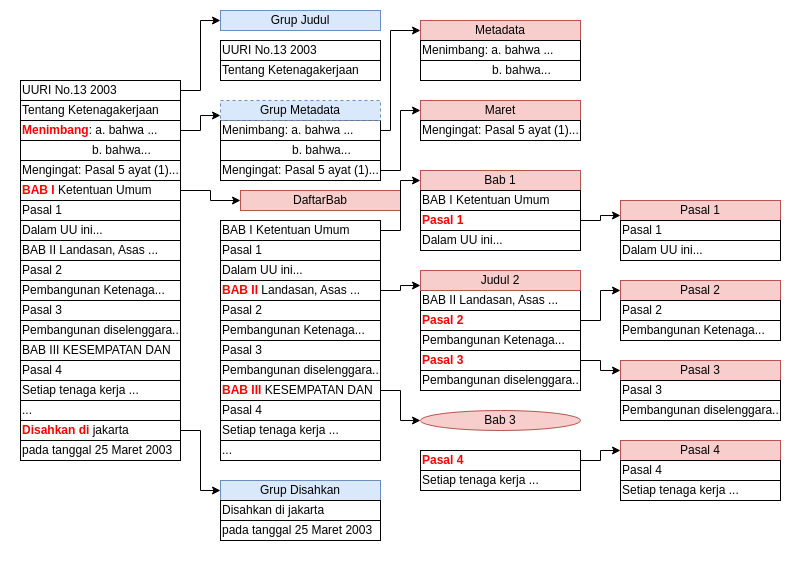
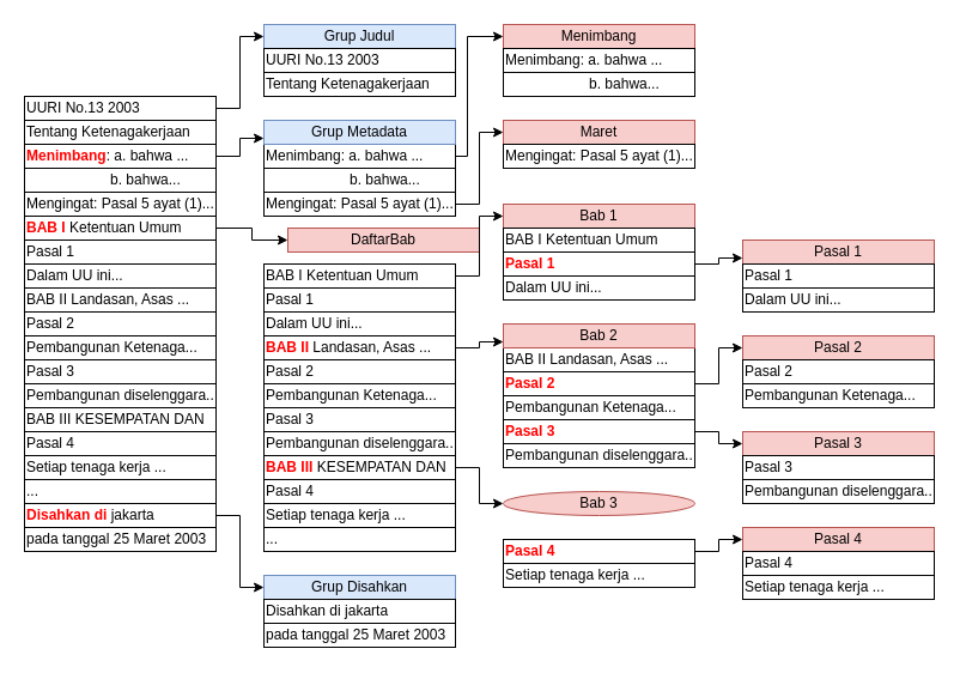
- <mxCell id="2" value="Grup Judul" style="rounded=0;whiteSpace=wrap;html=1;fillColor=#dae8fc;strokeColor=#6c8ebf;align=center;" parent="1" vertex="1"><mxGeometry x="220" y="10" width="160" height="20" as="geometry" /></mxCell>
+ <mxCell id="2" value="Grup Judul" style="rounded=0;whiteSpace=wrap;html=1;fillColor=#dae8fc;strokeColor=#6c8ebf;align=center;" parent="1" vertex="1"><mxGeometry x="220" y="20" width="160" height="20" as="geometry" /></mxCell>
- <mxCell id="82" value="Metadata" style="rounded=0;whiteSpace=wrap;html=1;fillColor=#f8cecc;strokeColor=#b85450;align=center;" parent="1" vertex="1"><mxGeometry x="420" y="20" width="160" height="20" as="geometry" /></mxCell>
+ <mxCell id="82" value="Menimbang" style="rounded=0;whiteSpace=wrap;html=1;fillColor=#f8cecc;strokeColor=#b85450;align=center;" parent="1" vertex="1"><mxGeometry x="420" y="20" width="160" height="20" as="geometry" /></mxCell>
- <mxCell id="30" value="Grup Metadata" style="rounded=0;whiteSpace=wrap;html=1;fillColor=#dae8fc;strokeColor=#6c8ebf;align=center;dashed=1;" parent="1" vertex="1"><mxGeometry x="220" y="100" width="160" height="20" as="geometry" /></mxCell>
+ <mxCell id="30" value="Grup Metadata" style="rounded=0;whiteSpace=wrap;html=1;fillColor=#dae8fc;strokeColor=#6c8ebf;align=center;" parent="1" vertex="1"><mxGeometry x="220" y="100" width="160" height="20" as="geometry" /></mxCell>
- <mxCell id="68" value="Judul 2" style="rounded=0;whiteSpace=wrap;html=1;fillColor=#f8cecc;strokeColor=#b85450;align=center;" parent="1" vertex="1"><mxGeometry x="420" y="270" width="160" height="20" as="geometry" /></mxCell>
+ <mxCell id="68" value="Bab 2" style="rounded=0;whiteSpace=wrap;html=1;fillColor=#f8cecc;strokeColor=#b85450;align=center;" parent="1" vertex="1"><mxGeometry x="420" y="270" width="160" height="20" as="geometry" /></mxCell>
